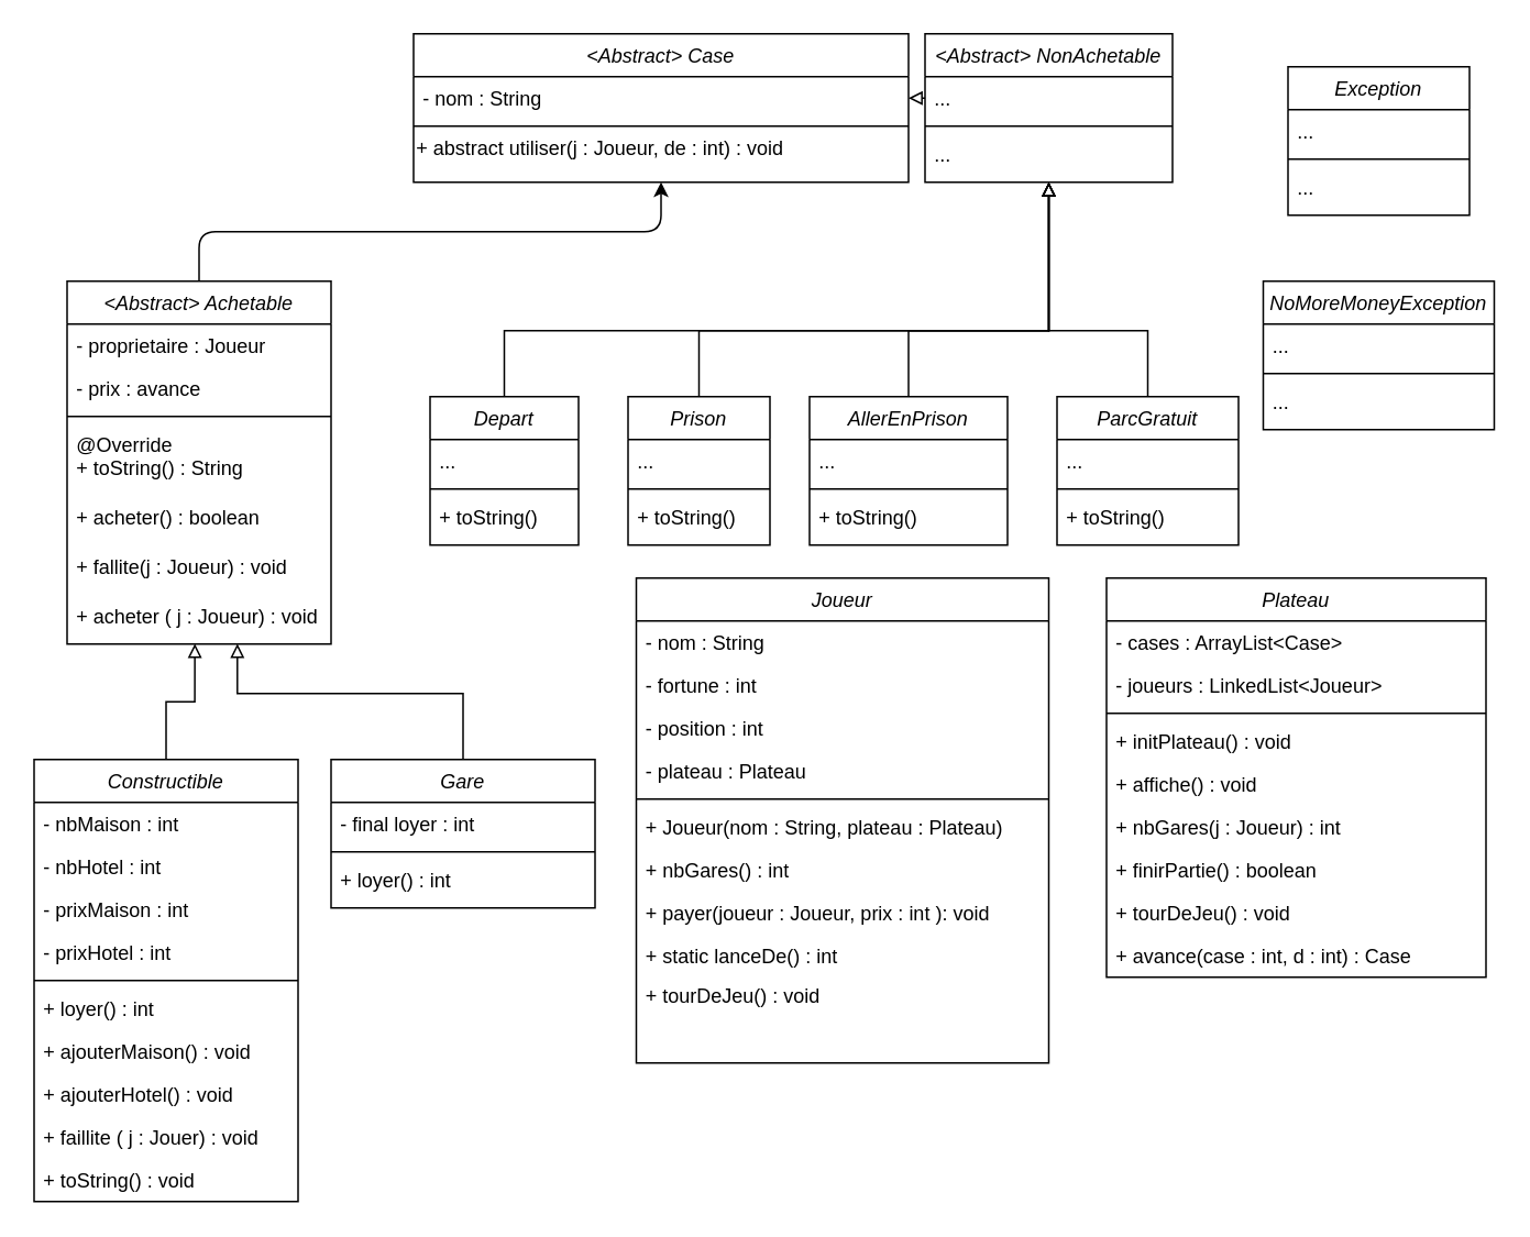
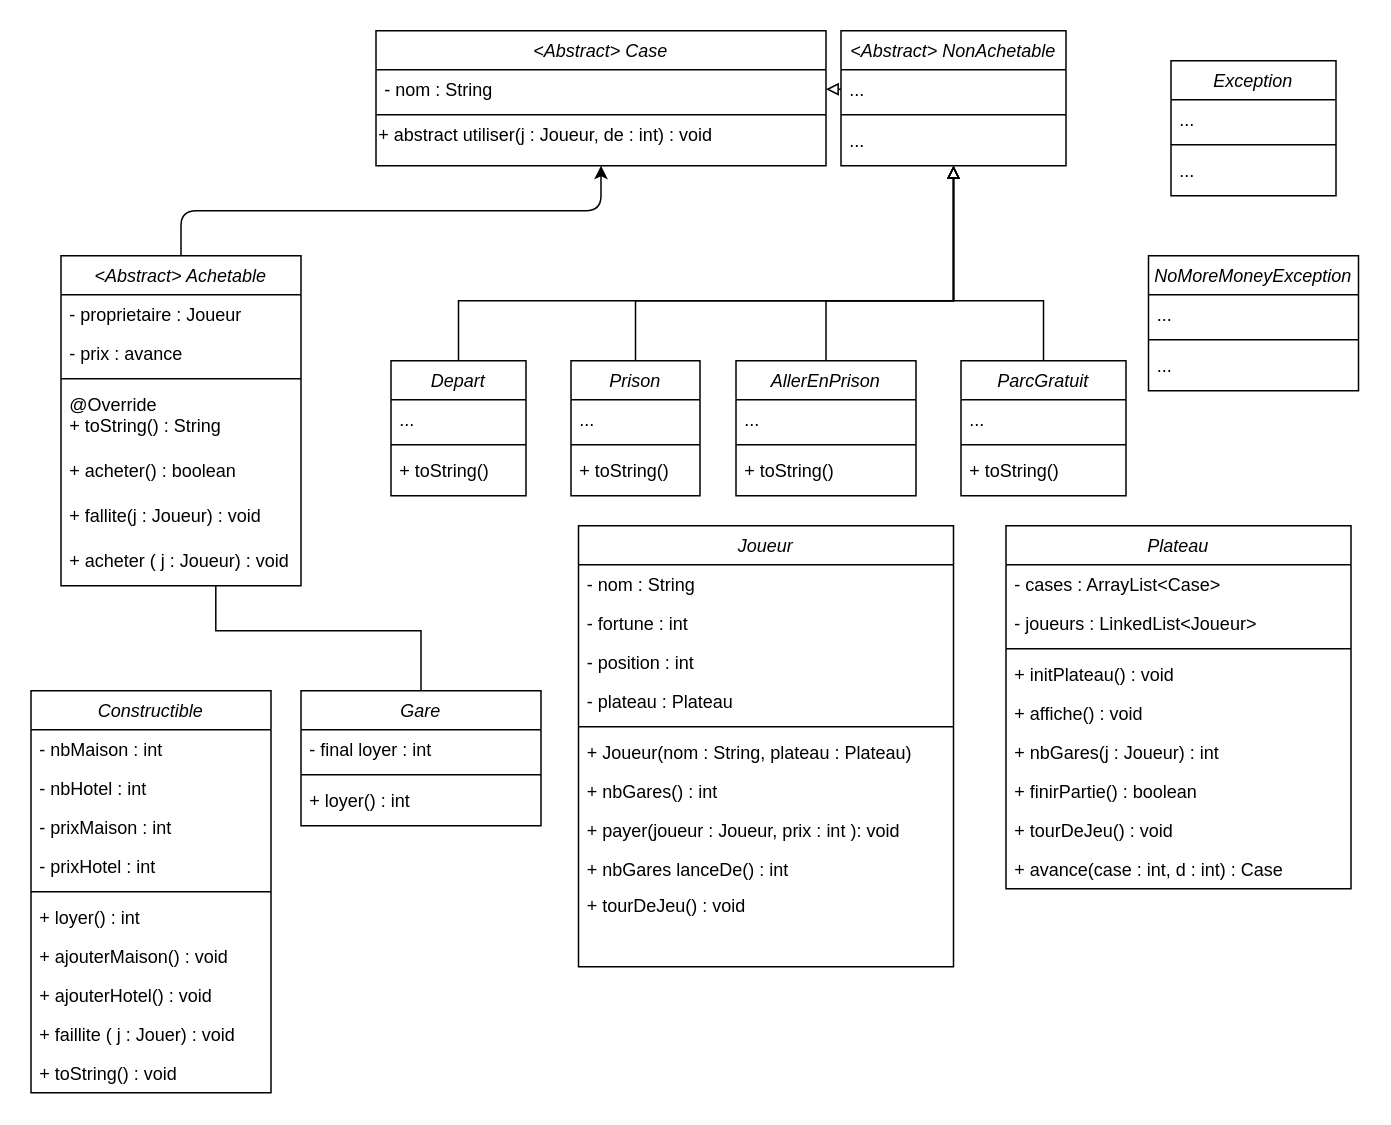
- <mxCell id="6" style="edgeStyle=orthogonalEdgeStyle;rounded=0;orthogonalLoop=1;jettySize=auto;html=1;exitX=0.5;exitY=0;exitDx=0;exitDy=0;entryX=0.645;entryY=0.994;entryDx=0;entryDy=0;entryPerimeter=0;endArrow=block;endFill=0;" parent="1" source="7" target="39" edge="1"><mxGeometry relative="1" as="geometry"><Array as="points"><mxPoint x="280" y="420" /><mxPoint x="143" y="420" /></Array></mxGeometry></mxCell>
+ <mxCell id="6" style="edgeStyle=orthogonalEdgeStyle;rounded=0;orthogonalLoop=1;jettySize=auto;html=1;exitX=0.5;exitY=0;exitDx=0;exitDy=0;entryX=0.645;entryY=0.994;entryDx=0;entryDy=0;entryPerimeter=0;endArrow=none;endFill=0;" parent="1" source="7" target="39" edge="1"><mxGeometry relative="1" as="geometry"><Array as="points"><mxPoint x="280" y="420" /><mxPoint x="143" y="420" /></Array></mxGeometry></mxCell>
- <mxCell id="40" style="edgeStyle=orthogonalEdgeStyle;rounded=0;orthogonalLoop=1;jettySize=auto;html=1;exitX=0.5;exitY=0;exitDx=0;exitDy=0;entryX=0.484;entryY=0.994;entryDx=0;entryDy=0;entryPerimeter=0;endArrow=block;endFill=0;" parent="1" source="41" target="39" edge="1"><mxGeometry relative="1" as="geometry" /></mxCell>
- <mxCell id="30" value="+ static lanceDe() : int" style="text;align=left;verticalAlign=top;spacingLeft=4;spacingRight=4;overflow=hidden;rotatable=0;points=[[0,0.5],[1,0.5]];portConstraint=eastwest;" parent="21" vertex="1"><mxGeometry y="216" width="250" height="24" as="geometry" /></mxCell>
+ <mxCell id="30" value="+ nbGares lanceDe() : int" style="text;align=left;verticalAlign=top;spacingLeft=4;spacingRight=4;overflow=hidden;rotatable=0;points=[[0,0.5],[1,0.5]];portConstraint=eastwest;" parent="21" vertex="1"><mxGeometry y="216" width="250" height="24" as="geometry" /></mxCell>
